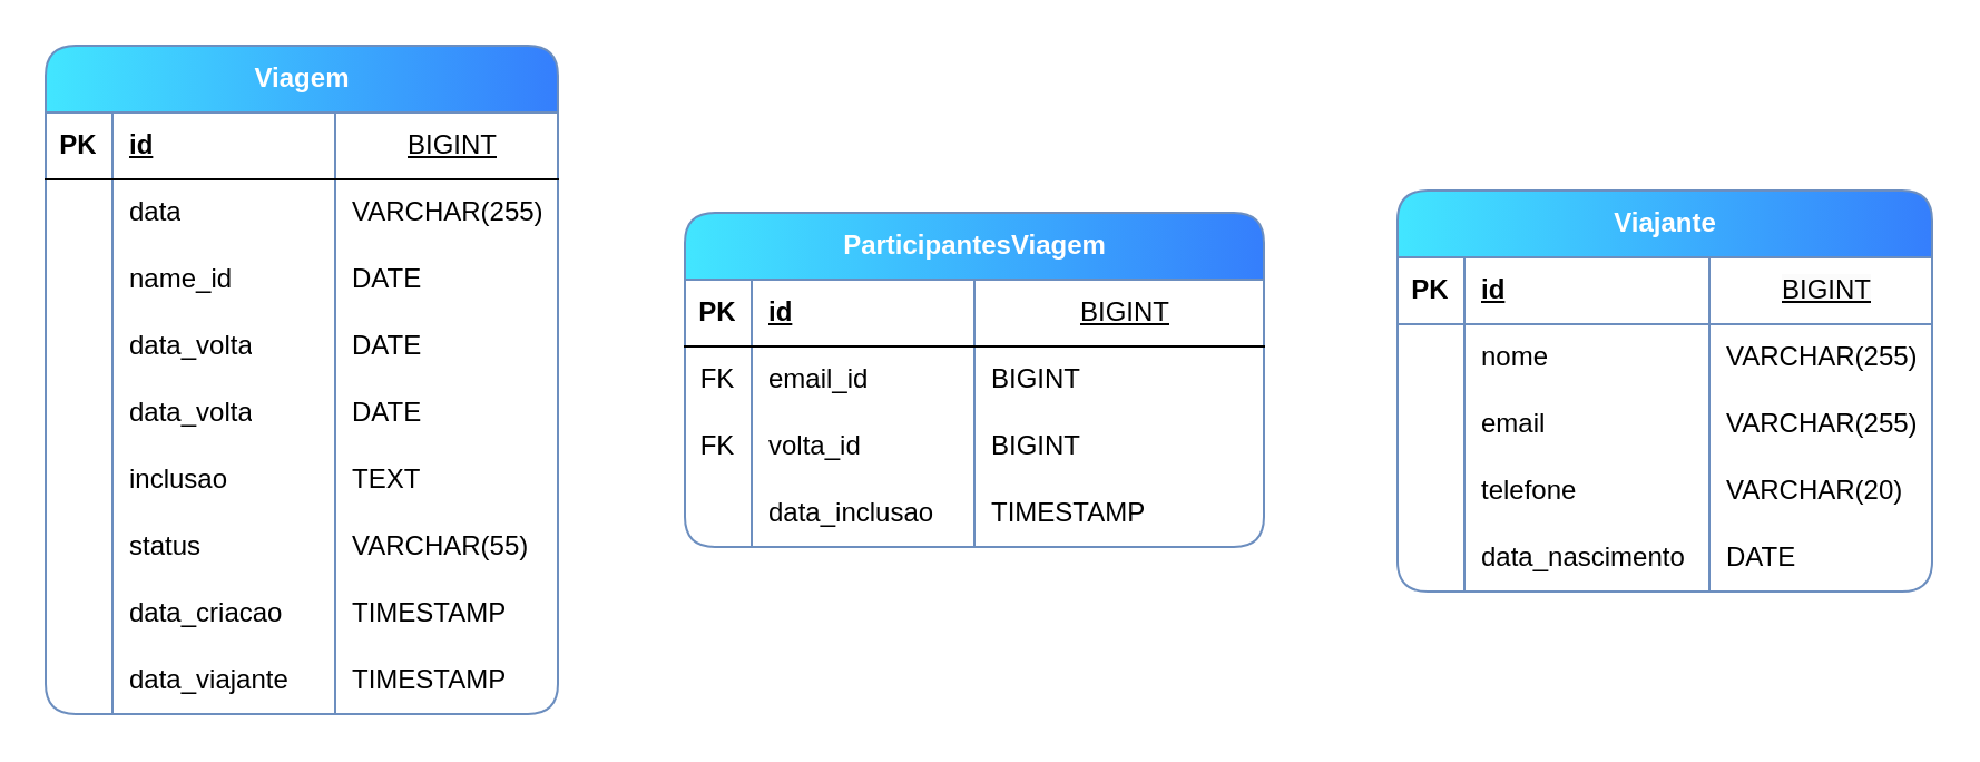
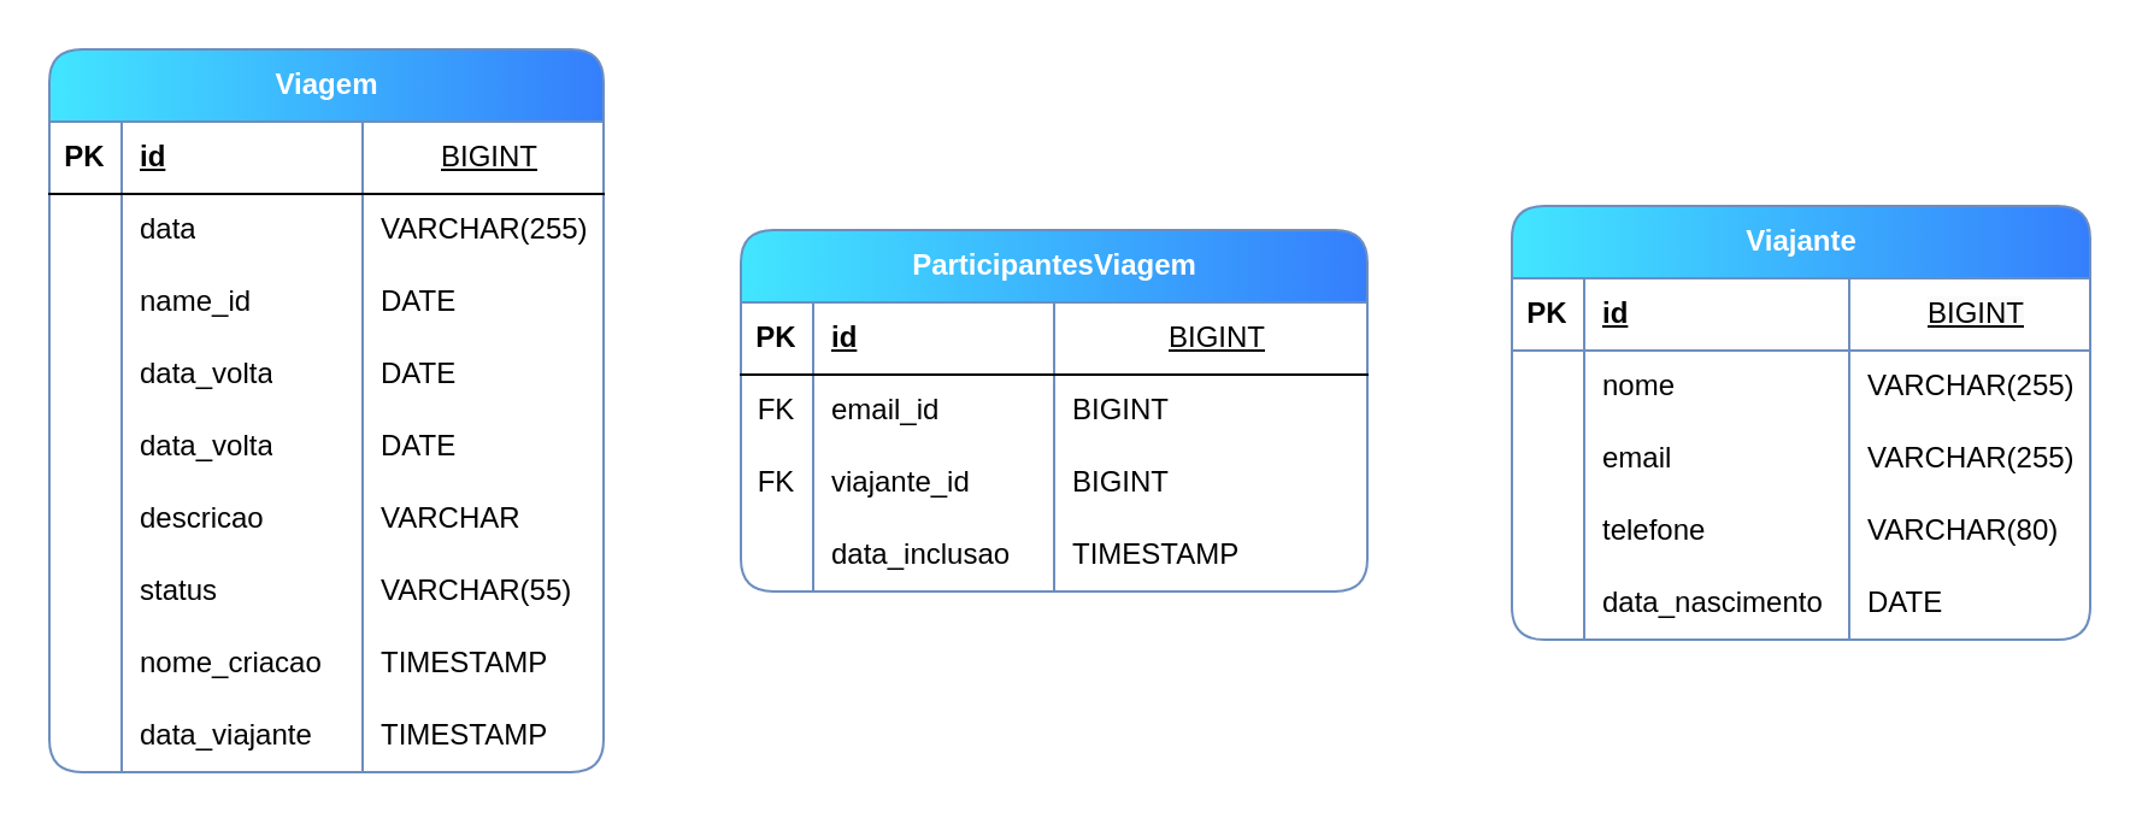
- <mxCell id="71" value="volta_id" style="shape=partialRectangle;connectable=0;fillColor=none;top=0;left=0;bottom=0;right=0;align=left;spacingLeft=6;overflow=hidden;whiteSpace=wrap;html=1;" vertex="1" parent="69"><mxGeometry x="30" width="100" height="30" as="geometry"><mxRectangle width="100" height="30" as="alternateBounds" /></mxGeometry></mxCell>
+ <mxCell id="71" value="viajante_id" style="shape=partialRectangle;connectable=0;fillColor=none;top=0;left=0;bottom=0;right=0;align=left;spacingLeft=6;overflow=hidden;whiteSpace=wrap;html=1;" vertex="1" parent="69"><mxGeometry x="30" width="100" height="30" as="geometry"><mxRectangle width="100" height="30" as="alternateBounds" /></mxGeometry></mxCell>
- <mxCell id="25" value="inclusao" style="shape=partialRectangle;connectable=0;fillColor=none;top=0;left=0;bottom=0;right=0;align=left;spacingLeft=6;overflow=hidden;whiteSpace=wrap;html=1;" vertex="1" parent="23"><mxGeometry x="30" width="100" height="30" as="geometry"><mxRectangle width="100" height="30" as="alternateBounds" /></mxGeometry></mxCell>
+ <mxCell id="25" value="descricao" style="shape=partialRectangle;connectable=0;fillColor=none;top=0;left=0;bottom=0;right=0;align=left;spacingLeft=6;overflow=hidden;whiteSpace=wrap;html=1;" vertex="1" parent="23"><mxGeometry x="30" width="100" height="30" as="geometry"><mxRectangle width="100" height="30" as="alternateBounds" /></mxGeometry></mxCell>
- <mxCell id="26" value="TEXT" style="shape=partialRectangle;connectable=0;fillColor=none;top=0;left=0;bottom=0;right=0;align=left;spacingLeft=6;overflow=hidden;whiteSpace=wrap;html=1;" vertex="1" parent="23"><mxGeometry x="130" width="100" height="30" as="geometry"><mxRectangle width="100" height="30" as="alternateBounds" /></mxGeometry></mxCell>
+ <mxCell id="26" value="VARCHAR" style="shape=partialRectangle;connectable=0;fillColor=none;top=0;left=0;bottom=0;right=0;align=left;spacingLeft=6;overflow=hidden;whiteSpace=wrap;html=1;" vertex="1" parent="23"><mxGeometry x="130" width="100" height="30" as="geometry"><mxRectangle width="100" height="30" as="alternateBounds" /></mxGeometry></mxCell>
- <mxCell id="55" value="VARCHAR(20)" style="shape=partialRectangle;connectable=0;fillColor=none;top=0;left=0;bottom=0;right=0;align=left;spacingLeft=6;overflow=hidden;whiteSpace=wrap;html=1;rounded=1;strokeColor=#6c8ebf;verticalAlign=middle;fontFamily=Helvetica;fontSize=12;fontColor=default;fontStyle=0;" vertex="1" parent="52"><mxGeometry x="140" width="100" height="30" as="geometry"><mxRectangle width="100" height="30" as="alternateBounds" /></mxGeometry></mxCell>
+ <mxCell id="55" value="VARCHAR(80)" style="shape=partialRectangle;connectable=0;fillColor=none;top=0;left=0;bottom=0;right=0;align=left;spacingLeft=6;overflow=hidden;whiteSpace=wrap;html=1;rounded=1;strokeColor=#6c8ebf;verticalAlign=middle;fontFamily=Helvetica;fontSize=12;fontColor=default;fontStyle=0;" vertex="1" parent="52"><mxGeometry x="140" width="100" height="30" as="geometry"><mxRectangle width="100" height="30" as="alternateBounds" /></mxGeometry></mxCell>
- <mxCell id="33" value="data_criacao" style="shape=partialRectangle;connectable=0;fillColor=none;top=0;left=0;bottom=0;right=0;align=left;spacingLeft=6;overflow=hidden;whiteSpace=wrap;html=1;" vertex="1" parent="31"><mxGeometry x="30" width="100" height="30" as="geometry"><mxRectangle width="100" height="30" as="alternateBounds" /></mxGeometry></mxCell>
+ <mxCell id="33" value="nome_criacao" style="shape=partialRectangle;connectable=0;fillColor=none;top=0;left=0;bottom=0;right=0;align=left;spacingLeft=6;overflow=hidden;whiteSpace=wrap;html=1;" vertex="1" parent="31"><mxGeometry x="30" width="100" height="30" as="geometry"><mxRectangle width="100" height="30" as="alternateBounds" /></mxGeometry></mxCell>
